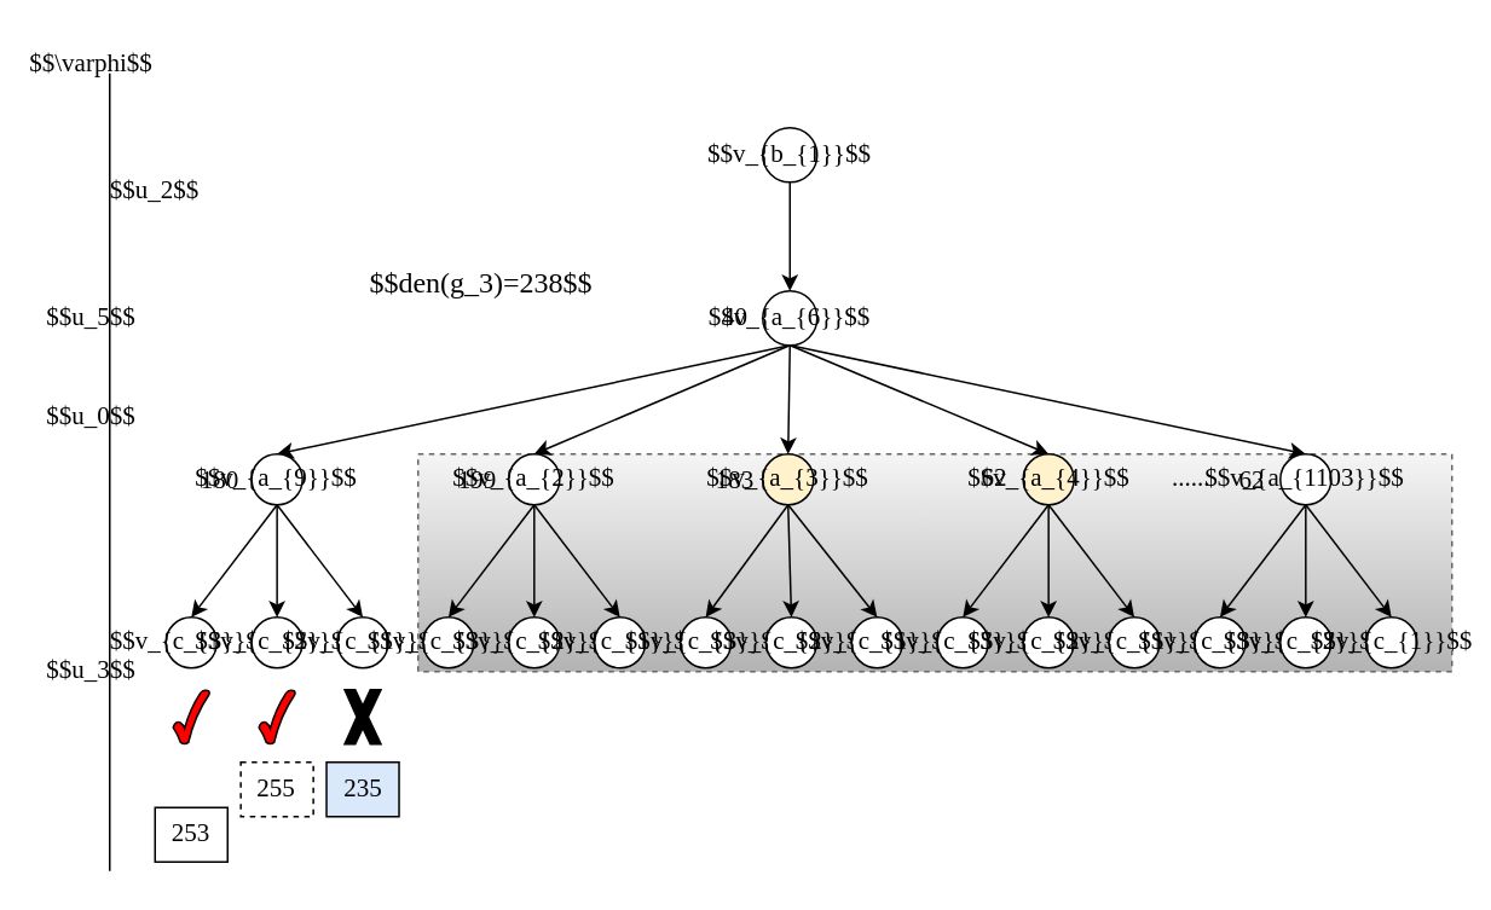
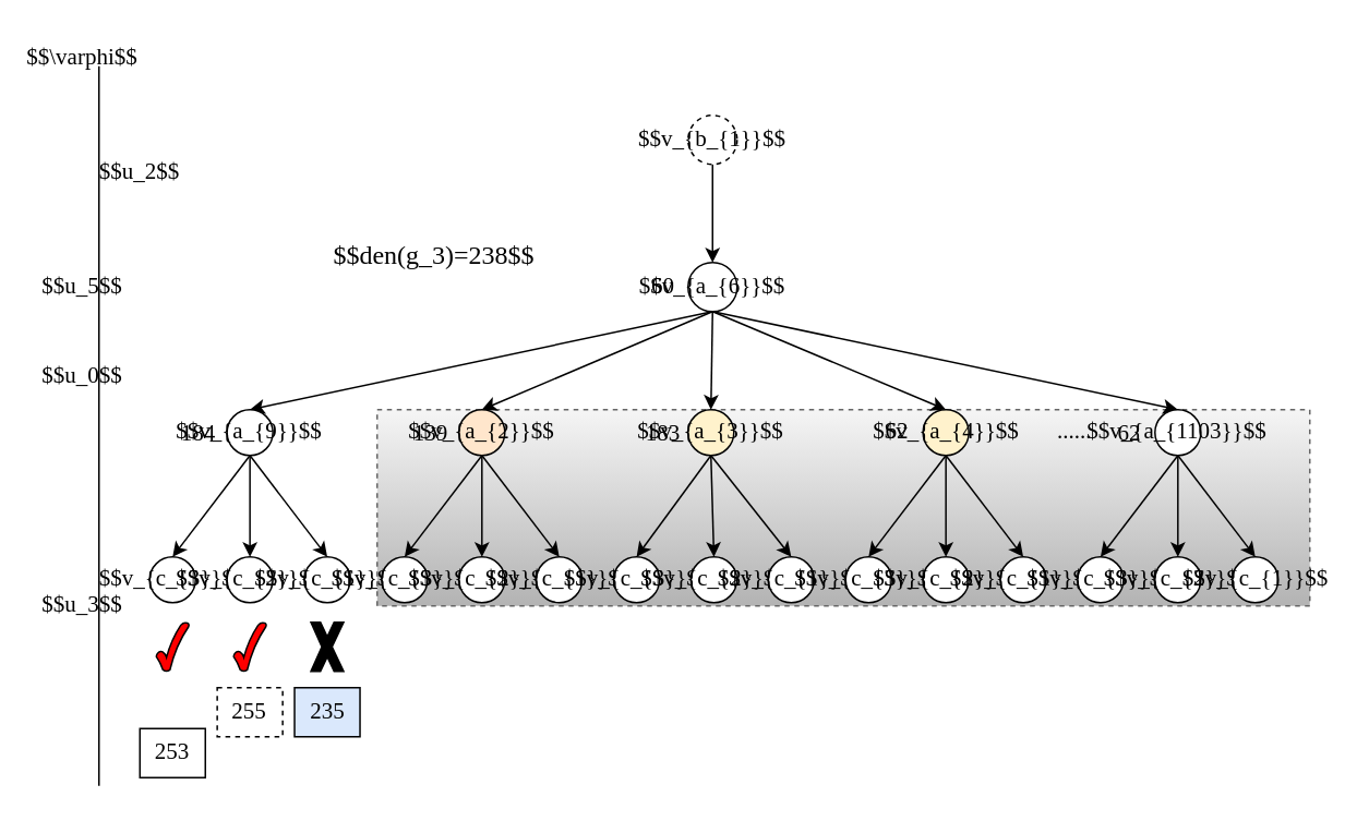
- <mxCell id="10" value="$$v_{b_{1}}$$" style="ellipse;whiteSpace=wrap;html=1;aspect=fixed;fontFamily=Times New Roman;fontSize=14;fontColor=default;" parent="1" vertex="1"><mxGeometry x="420" y="70" width="30" height="30" as="geometry" /></mxCell>
+ <mxCell id="10" value="$$v_{b_{1}}$$" style="ellipse;whiteSpace=wrap;html=1;aspect=fixed;fontFamily=Times New Roman;fontSize=14;fontColor=default;dashed=1;" parent="1" vertex="1"><mxGeometry x="420" y="70" width="30" height="30" as="geometry" /></mxCell>
- <mxCell id="60" value="40" style="text;html=1;strokeColor=none;fillColor=none;align=center;verticalAlign=middle;whiteSpace=wrap;rounded=0;fontFamily=Times New Roman;fontSize=14;" parent="1" vertex="1"><mxGeometry x="375" y="160" width="60" height="30" as="geometry" /></mxCell>
+ <mxCell id="60" value="60" style="text;html=1;strokeColor=none;fillColor=none;align=center;verticalAlign=middle;whiteSpace=wrap;rounded=0;fontFamily=Times New Roman;fontSize=14;" parent="1" vertex="1"><mxGeometry x="375" y="160" width="60" height="30" as="geometry" /></mxCell>
- <mxCell id="23" value="$$v_{a_{2}}$$" style="ellipse;whiteSpace=wrap;html=1;aspect=fixed;fontFamily=Times New Roman;fontSize=14;fontColor=default;" parent="1" vertex="1"><mxGeometry x="280.041" y="250" width="28" height="28" as="geometry" /></mxCell>
+ <mxCell id="23" value="$$v_{a_{2}}$$" style="ellipse;whiteSpace=wrap;html=1;aspect=fixed;fontFamily=Times New Roman;fontSize=14;fontColor=default;fillColor=#ffe6cc;" parent="1" vertex="1"><mxGeometry x="280.041" y="250" width="28" height="28" as="geometry" /></mxCell>
- <mxCell id="61" value="180" style="text;html=1;strokeColor=none;fillColor=none;align=center;verticalAlign=middle;whiteSpace=wrap;rounded=0;fontFamily=Times New Roman;fontSize=14;" parent="1" vertex="1"><mxGeometry x="91" y="250" width="60" height="30" as="geometry" /></mxCell>
+ <mxCell id="61" value="184" style="text;html=1;strokeColor=none;fillColor=none;align=center;verticalAlign=middle;whiteSpace=wrap;rounded=0;fontFamily=Times New Roman;fontSize=14;" parent="1" vertex="1"><mxGeometry x="91" y="250" width="60" height="30" as="geometry" /></mxCell>
- <mxCell id="62" value="199" style="text;html=1;strokeColor=none;fillColor=none;align=center;verticalAlign=middle;whiteSpace=wrap;rounded=0;fontFamily=Times New Roman;fontSize=14;" parent="1" vertex="1"><mxGeometry x="232.78" y="250" width="60" height="30" as="geometry" /></mxCell>
+ <mxCell id="62" value="139" style="text;html=1;strokeColor=none;fillColor=none;align=center;verticalAlign=middle;whiteSpace=wrap;rounded=0;fontFamily=Times New Roman;fontSize=14;" parent="1" vertex="1"><mxGeometry x="232.78" y="250" width="60" height="30" as="geometry" /></mxCell>
